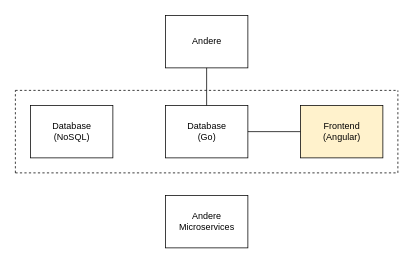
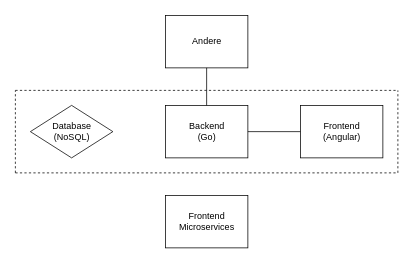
- <mxCell id="3" value="Database&lt;br&gt;(NoSQL)" style="html=1;" vertex="1" parent="1"><mxGeometry x="40" y="140" width="110" height="70" as="geometry" /></mxCell>
+ <mxCell id="3" value="Database&lt;br&gt;(NoSQL)" style="rhombus;html=1;" vertex="1" parent="1"><mxGeometry x="40" y="140" width="110" height="70" as="geometry" /></mxCell>
- <mxCell id="6" value="Database&lt;br&gt;(Go)" style="html=1;" vertex="1" parent="1"><mxGeometry x="220" y="140" width="110" height="70" as="geometry" /></mxCell>
+ <mxCell id="6" value="Backend&lt;br&gt;(Go)" style="html=1;" vertex="1" parent="1"><mxGeometry x="220" y="140" width="110" height="70" as="geometry" /></mxCell>
- <mxCell id="5" value="Frontend&lt;br&gt;(Angular)" style="html=1;fillColor=#fff2cc;" vertex="1" parent="1"><mxGeometry x="400" y="140" width="110" height="70" as="geometry" /></mxCell>
+ <mxCell id="5" value="Frontend&lt;br&gt;(Angular)" style="html=1;" vertex="1" parent="1"><mxGeometry x="400" y="140" width="110" height="70" as="geometry" /></mxCell>
- <mxCell id="4" value="&lt;div&gt;Andere &lt;br&gt;&lt;/div&gt;&lt;div&gt;Microservices&lt;/div&gt;" style="html=1;" vertex="1" parent="1"><mxGeometry x="220" y="260" width="110" height="70" as="geometry" /></mxCell>
+ <mxCell id="4" value="&lt;div&gt;Frontend &lt;br&gt;&lt;/div&gt;&lt;div&gt;Microservices&lt;/div&gt;" style="html=1;" vertex="1" parent="1"><mxGeometry x="220" y="260" width="110" height="70" as="geometry" /></mxCell>
